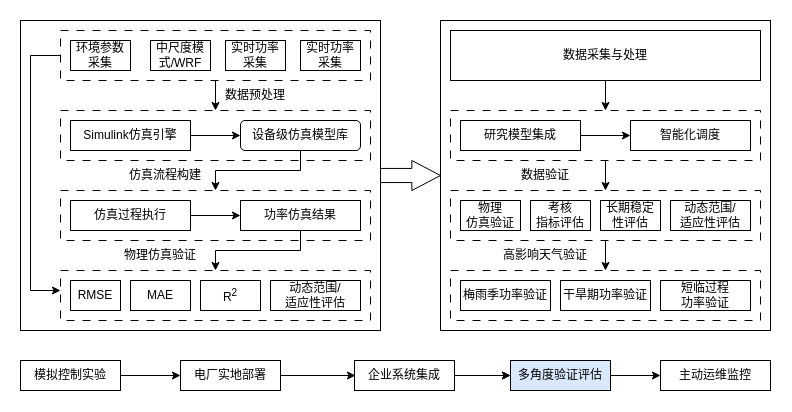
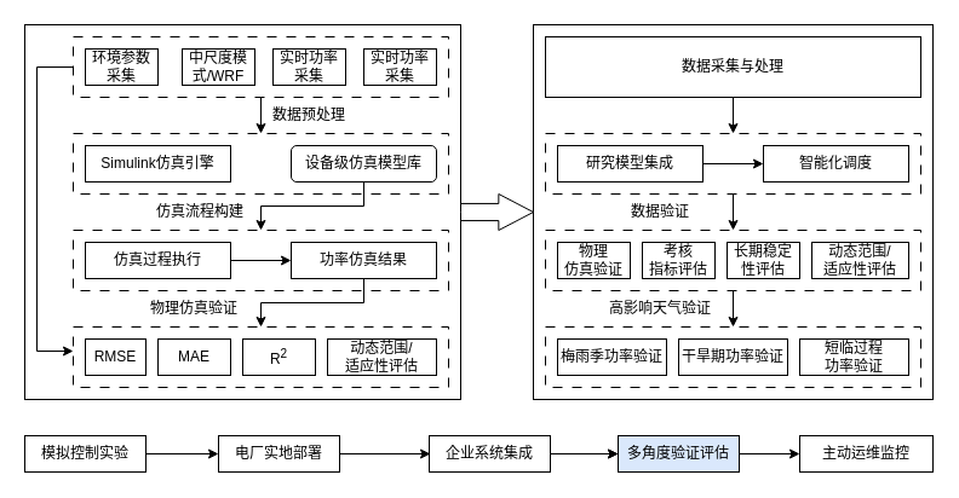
- <mxCell id="13" value="" style="endArrow=classic;html=1;rounded=0;entryX=0;entryY=0.5;entryDx=0;entryDy=0;exitX=1;exitY=0.5;exitDx=0;exitDy=0;" edge="1" parent="1" source="9" target="12"><mxGeometry width="50" height="50" relative="1" as="geometry"><mxPoint x="380" y="-40" as="sourcePoint" /><mxPoint x="430" y="-90" as="targetPoint" /></mxGeometry></mxCell>
